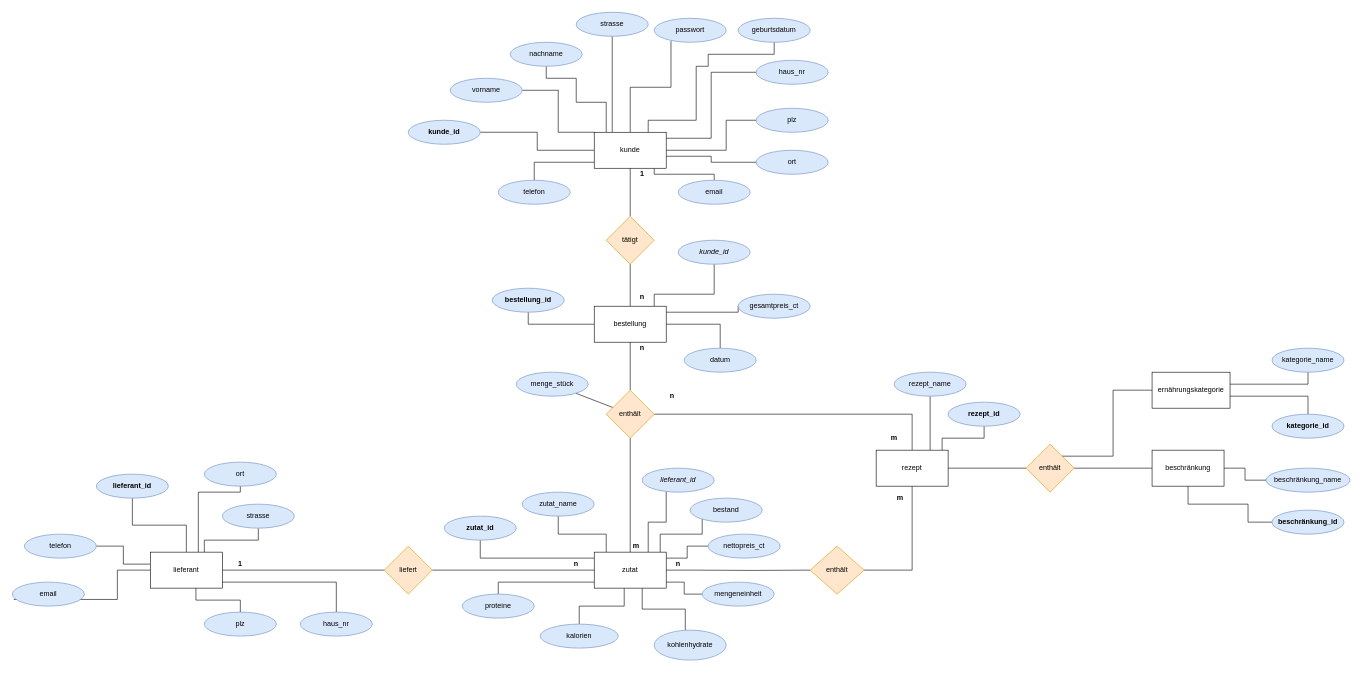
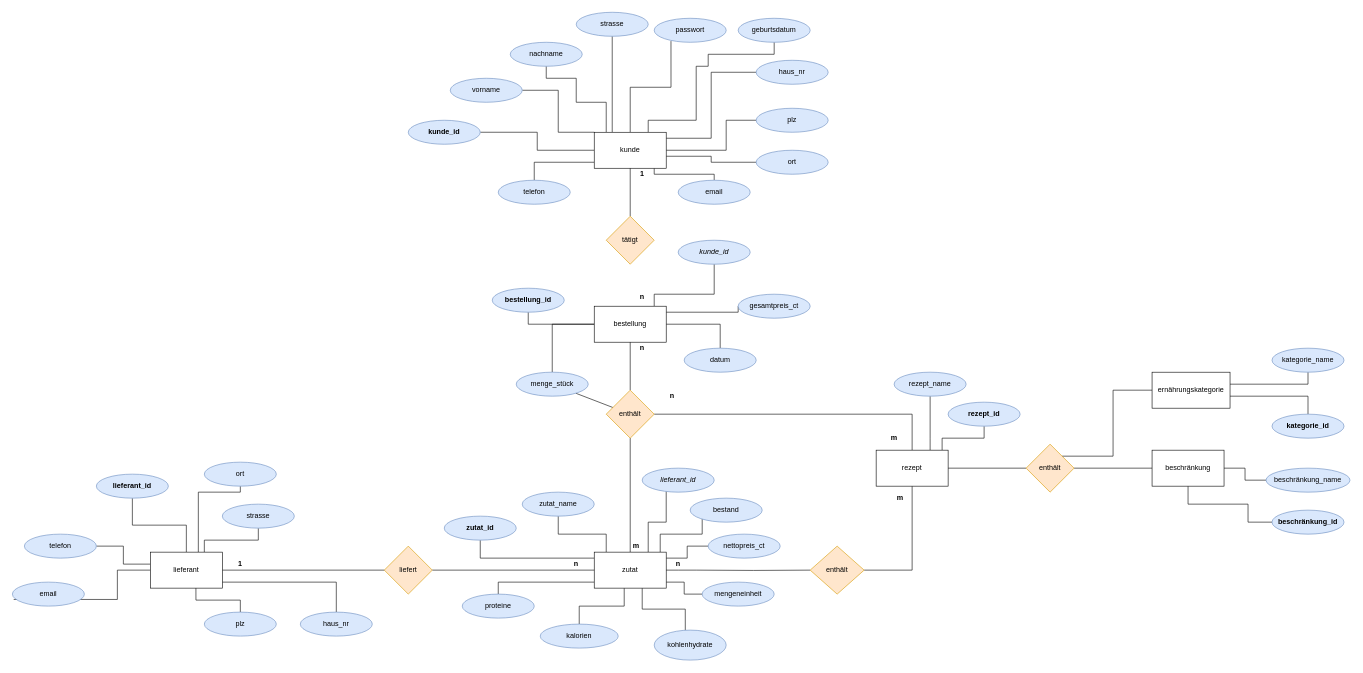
- <mxCell id="19" style="edgeStyle=orthogonalEdgeStyle;rounded=0;orthogonalLoop=1;jettySize=auto;html=1;endArrow=none;endFill=0;" parent="1" source="21" target="15" edge="1"><mxGeometry relative="1" as="geometry" /></mxCell>
+ <mxCell id="19" style="edgeStyle=orthogonalEdgeStyle;rounded=0;orthogonalLoop=1;jettySize=auto;html=1;endArrow=none;endFill=0;" parent="1" source="21" target="64" edge="1"><mxGeometry relative="1" as="geometry" /></mxCell>
